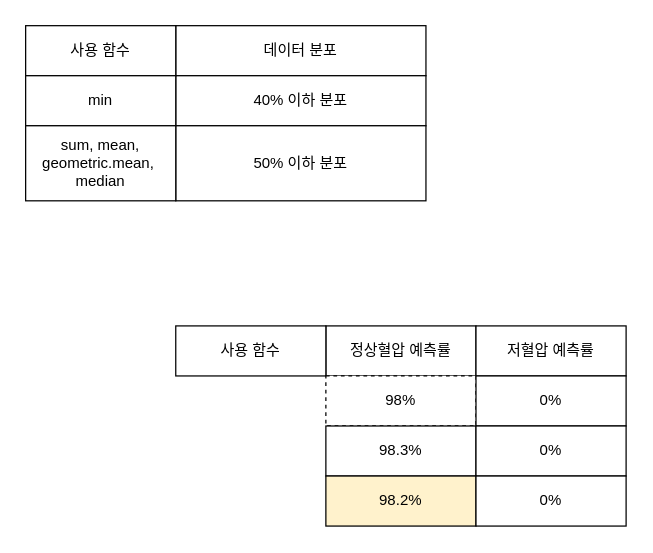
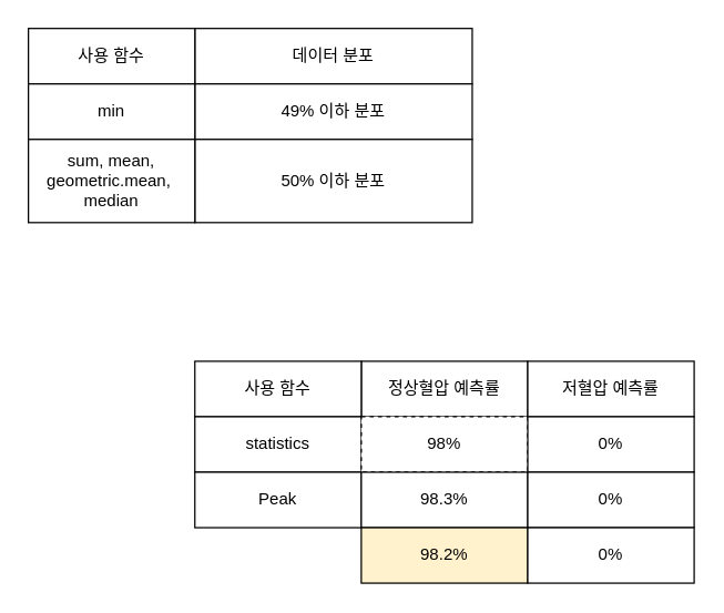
- <mxCell id="4" value="&lt;span&gt;40% 이하 분포&lt;/span&gt;" style="rounded=0;whiteSpace=wrap;html=1;" parent="2" vertex="1"><mxGeometry x="120" y="40" width="200" height="40" as="geometry" /></mxCell>
+ <mxCell id="4" value="&lt;span&gt;49% 이하 분포&lt;/span&gt;" style="rounded=0;whiteSpace=wrap;html=1;" parent="2" vertex="1"><mxGeometry x="120" y="40" width="200" height="40" as="geometry" /></mxCell>
+ <mxCell id="12" value="&lt;span&gt;statistics&lt;/span&gt;" style="rounded=0;whiteSpace=wrap;html=1;container=0;" vertex="1" parent="1"><mxGeometry x="140" y="300" width="120" height="40" as="geometry" /></mxCell>
+ <mxCell id="13" value="Peak" style="rounded=0;whiteSpace=wrap;html=1;container=0;" vertex="1" parent="1"><mxGeometry x="140" y="340" width="120" height="40" as="geometry" /></mxCell>
